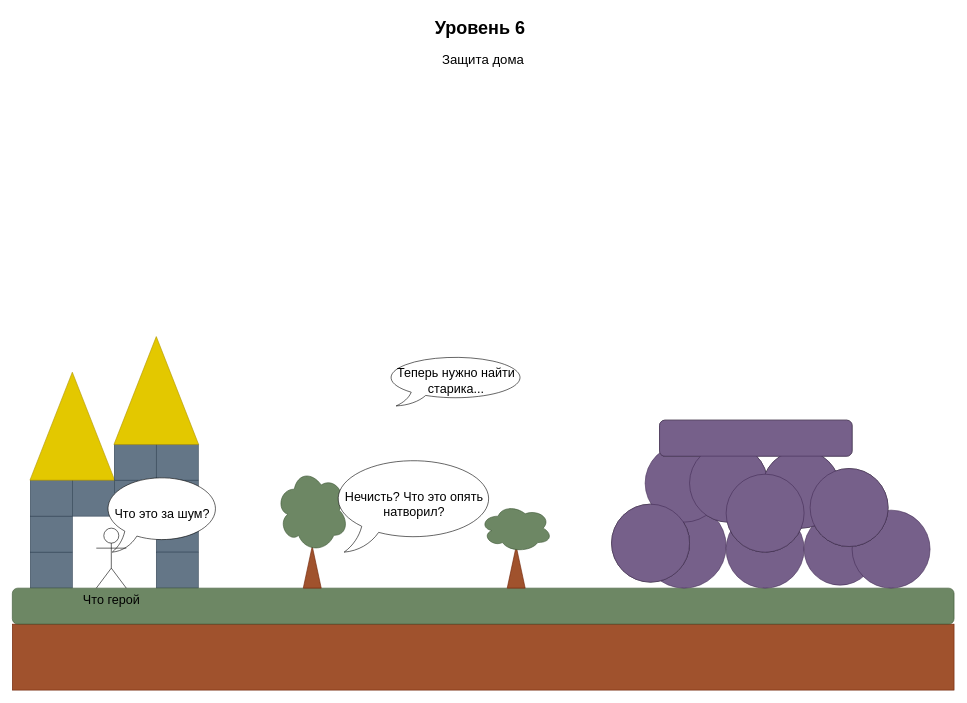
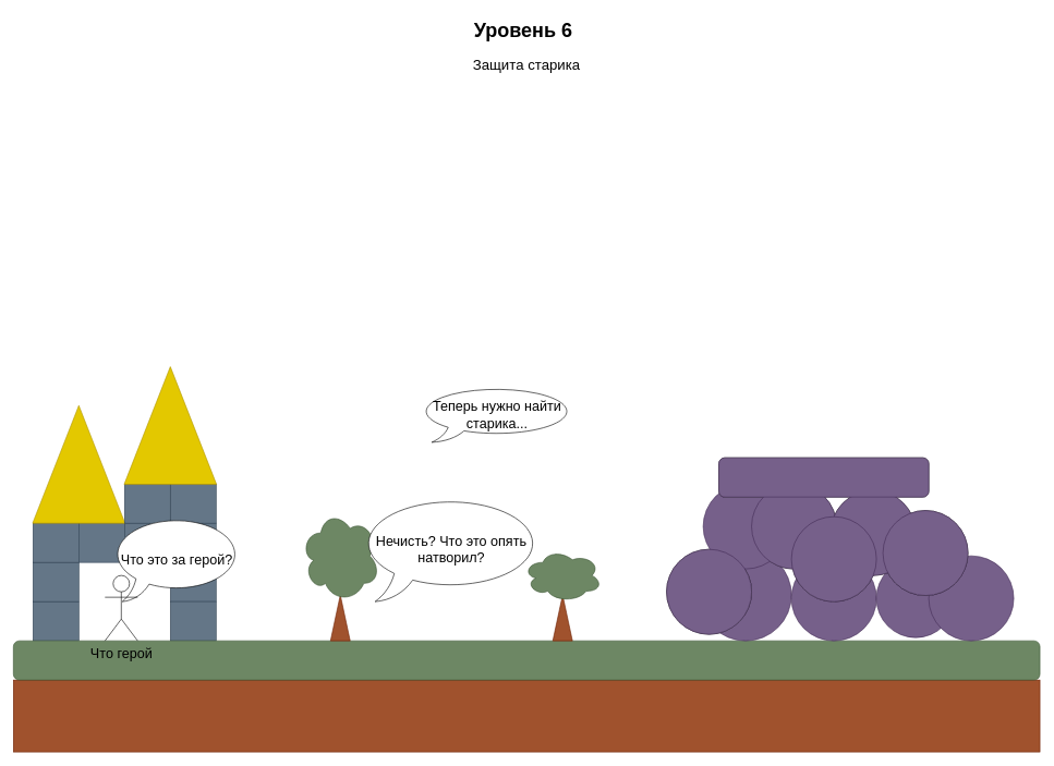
- <mxCell id="17" value="&lt;font style=&quot;font-size: 22px&quot;&gt;Защита дома&lt;/font&gt;" style="text;html=1;strokeColor=none;fillColor=none;align=center;verticalAlign=middle;whiteSpace=wrap;rounded=0;" parent="1" vertex="1"><mxGeometry x="630" y="80" width="350" height="40" as="geometry" /></mxCell>
+ <mxCell id="17" value="&lt;font style=&quot;font-size: 22px&quot;&gt;Защита старика&lt;/font&gt;" style="text;html=1;strokeColor=none;fillColor=none;align=center;verticalAlign=middle;whiteSpace=wrap;rounded=0;" parent="1" vertex="1"><mxGeometry x="630" y="80" width="350" height="40" as="geometry" /></mxCell>
- <mxCell id="29" value="&lt;font style=&quot;font-size: 21px&quot;&gt;Что это за шум?&lt;/font&gt;" style="whiteSpace=wrap;html=1;shape=mxgraph.basic.oval_callout" parent="1" vertex="1"><mxGeometry x="170" y="790" width="200" height="130" as="geometry" /></mxCell>
+ <mxCell id="29" value="&lt;font style=&quot;font-size: 21px&quot;&gt;Что это за герой?&lt;/font&gt;" style="whiteSpace=wrap;html=1;shape=mxgraph.basic.oval_callout" parent="1" vertex="1"><mxGeometry x="170" y="790" width="200" height="130" as="geometry" /></mxCell>
